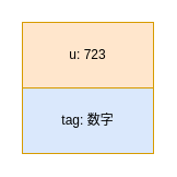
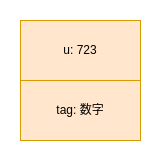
- <mxCell id="3" value="tag: 数字" style="rounded=0;whiteSpace=wrap;html=1;fillColor=#dae8fc;strokeColor=#d79b00;" vertex="1" parent="1"><mxGeometry x="20" y="80" width="120" height="60" as="geometry" /></mxCell>
+ <mxCell id="3" value="tag: 数字" style="rounded=0;whiteSpace=wrap;html=1;fillColor=#ffe6cc;strokeColor=#d79b00;" vertex="1" parent="1"><mxGeometry x="20" y="80" width="120" height="60" as="geometry" /></mxCell>
